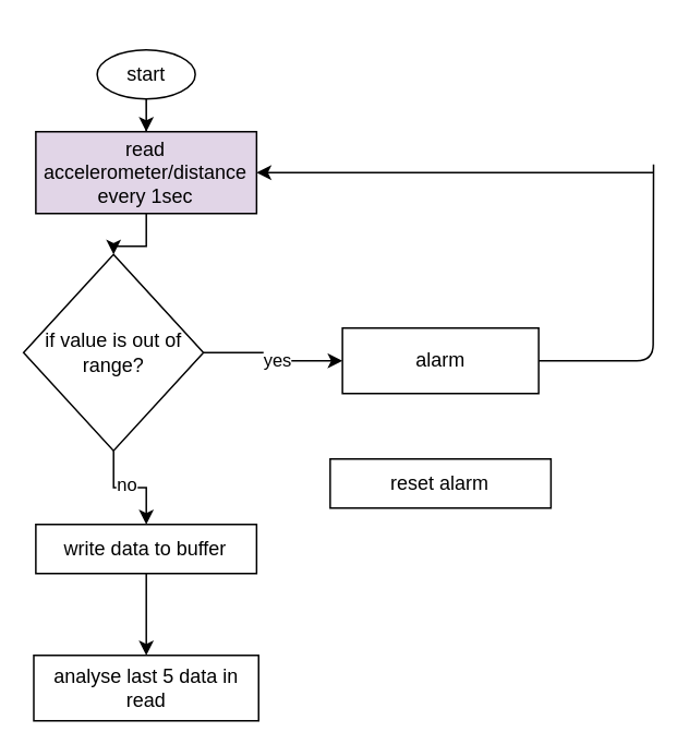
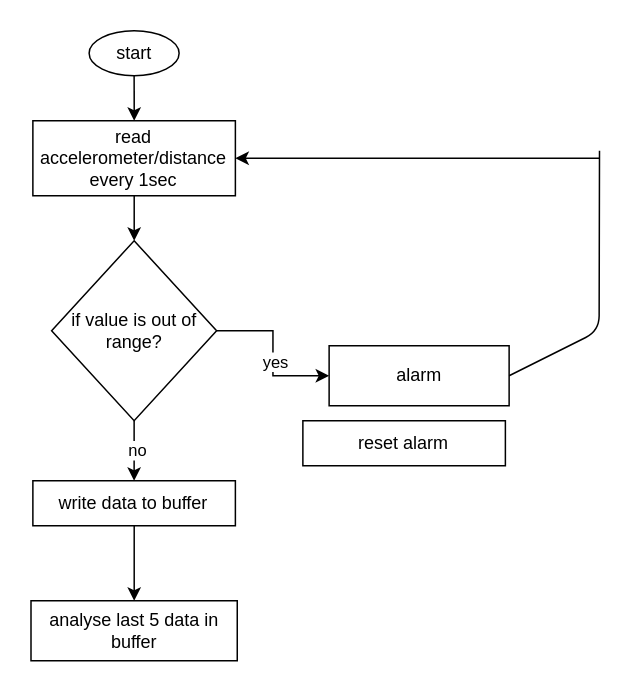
- <mxCell id="5" value="start" style="ellipse;whiteSpace=wrap;html=1;" parent="1" vertex="1"><mxGeometry x="58.75" y="30" width="60" height="30" as="geometry" /></mxCell>
+ <mxCell id="5" value="start" style="ellipse;whiteSpace=wrap;html=1;" parent="1" vertex="1"><mxGeometry x="58.75" y="20" width="60" height="30" as="geometry" /></mxCell>
- <mxCell id="3" value="read accelerometer/distance every 1sec" style="rounded=0;whiteSpace=wrap;html=1;fillColor=#e1d5e7;" parent="1" vertex="1"><mxGeometry x="21.25" y="80" width="135" height="50" as="geometry" /></mxCell>
+ <mxCell id="3" value="read accelerometer/distance every 1sec" style="rounded=0;whiteSpace=wrap;html=1;" parent="1" vertex="1"><mxGeometry x="21.25" y="80" width="135" height="50" as="geometry" /></mxCell>
- <mxCell id="13" value="if value is out of range?" style="rhombus;whiteSpace=wrap;html=1;" parent="1" vertex="1"><mxGeometry x="13.75" y="155" width="110" height="120" as="geometry" /></mxCell>
+ <mxCell id="13" value="if value is out of range?" style="rhombus;whiteSpace=wrap;html=1;" parent="1" vertex="1"><mxGeometry x="33.75" y="160" width="110" height="120" as="geometry" /></mxCell>
- <mxCell id="14" value="alarm" style="rounded=0;whiteSpace=wrap;html=1;" parent="1" vertex="1"><mxGeometry x="208.75" y="200" width="120" height="40" as="geometry" /></mxCell>
+ <mxCell id="14" value="alarm" style="rounded=0;whiteSpace=wrap;html=1;" parent="1" vertex="1"><mxGeometry x="218.75" y="230" width="120" height="40" as="geometry" /></mxCell>
- <mxCell id="8" value="analyse last 5 data in read" style="rounded=0;whiteSpace=wrap;html=1;" parent="1" vertex="1"><mxGeometry x="20" y="400" width="137.5" height="40" as="geometry" /></mxCell>
+ <mxCell id="8" value="analyse last 5 data in buffer" style="rounded=0;whiteSpace=wrap;html=1;" parent="1" vertex="1"><mxGeometry x="20" y="400" width="137.5" height="40" as="geometry" /></mxCell>
